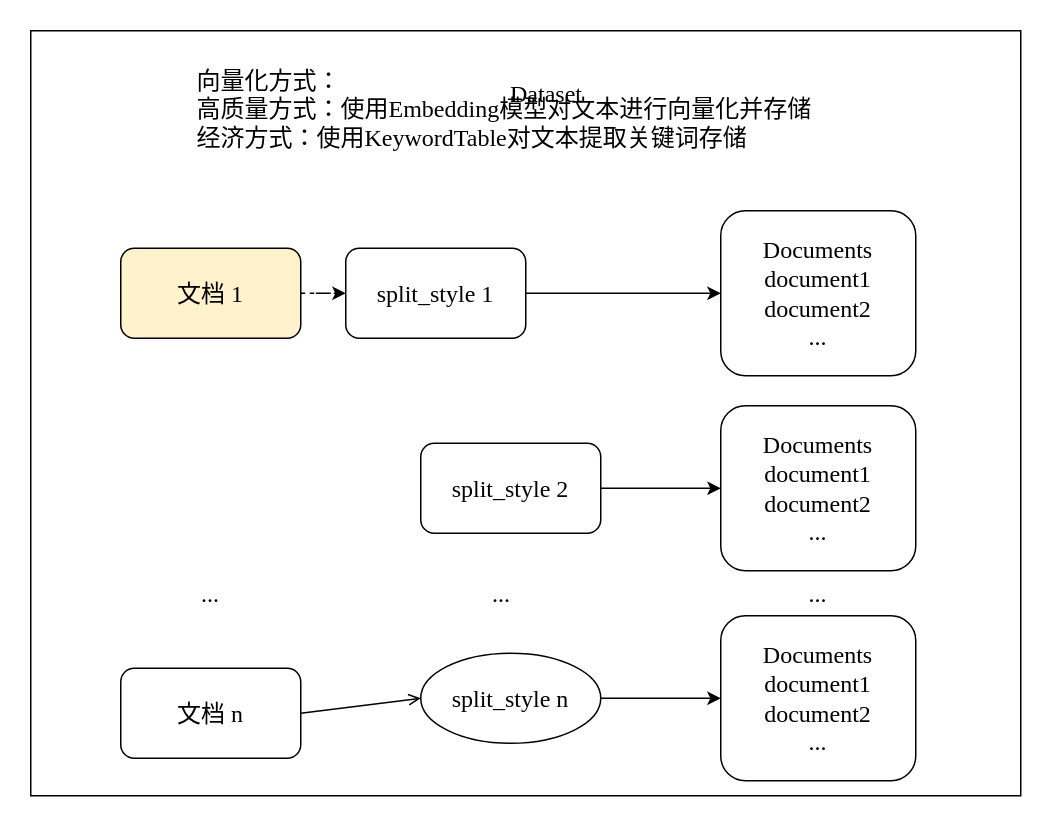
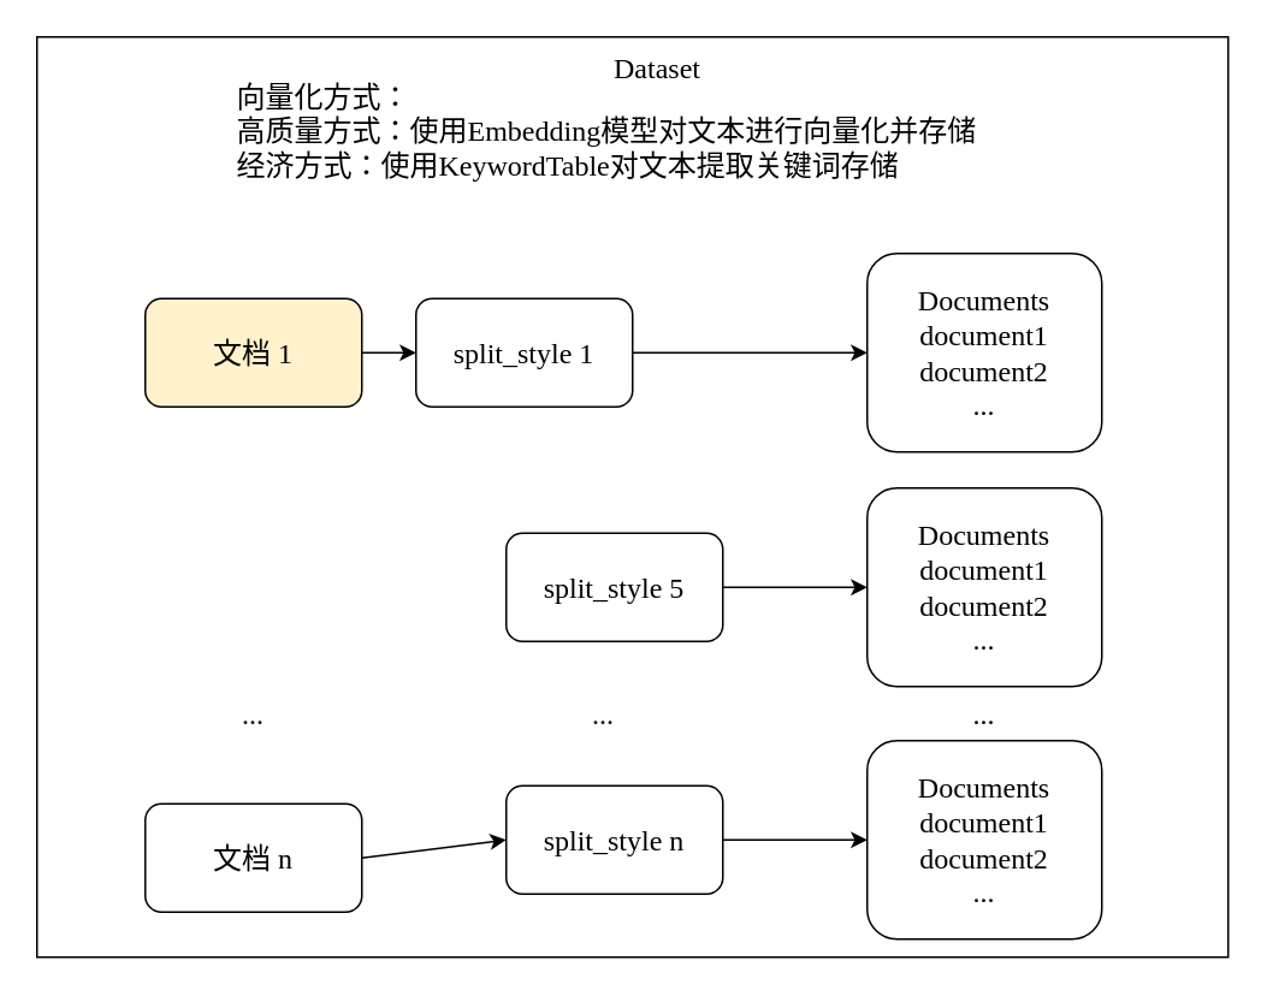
- <mxCell id="5" value="Dataset" style="text;html=1;strokeColor=none;fillColor=none;align=center;verticalAlign=middle;whiteSpace=wrap;rounded=0;fontFamily=Times New Roman;fontSize=16;container=0;" vertex="1" parent="4"><mxGeometry x="205" y="25" width="60" height="34.8" as="geometry" /></mxCell>
+ <mxCell id="5" value="Dataset" style="text;html=1;strokeColor=none;fillColor=none;align=center;verticalAlign=middle;whiteSpace=wrap;rounded=0;fontFamily=Times New Roman;fontSize=16;container=0;" vertex="1" parent="4"><mxGeometry x="205" width="60" height="34.8" as="geometry" /></mxCell>
- <mxCell id="11" value="" style="edgeStyle=orthogonalEdgeStyle;rounded=0;orthogonalLoop=1;jettySize=auto;html=1;dashed=1;" edge="1" parent="2" source="7" target="10"><mxGeometry relative="1" as="geometry" /></mxCell>
+ <mxCell id="11" value="" style="edgeStyle=orthogonalEdgeStyle;rounded=0;orthogonalLoop=1;jettySize=auto;html=1;" edge="1" parent="2" source="7" target="10"><mxGeometry relative="1" as="geometry" /></mxCell>
- <mxCell id="12" value="split_style 2" style="whiteSpace=wrap;html=1;fontSize=16;fontFamily=Times New Roman;rounded=1;" vertex="1" parent="2"><mxGeometry x="260" y="275" width="120" height="60" as="geometry" /></mxCell>
+ <mxCell id="12" value="split_style 5" style="whiteSpace=wrap;html=1;fontSize=16;fontFamily=Times New Roman;rounded=1;" vertex="1" parent="2"><mxGeometry x="260" y="275" width="120" height="60" as="geometry" /></mxCell>
- <mxCell id="13" value="split_style n" style="ellipse;whiteSpace=wrap;html=1;fontSize=16;fontFamily=Times New Roman;" vertex="1" parent="2"><mxGeometry x="260" y="415" width="120" height="60" as="geometry" /></mxCell>
+ <mxCell id="13" value="split_style n" style="whiteSpace=wrap;html=1;fontSize=16;fontFamily=Times New Roman;rounded=1;" vertex="1" parent="2"><mxGeometry x="260" y="415" width="120" height="60" as="geometry" /></mxCell>
- <mxCell id="15" value="" style="endArrow=open;html=1;rounded=0;exitX=1;exitY=0.5;exitDx=0;exitDy=0;entryX=0;entryY=0.5;entryDx=0;entryDy=0;" edge="1" parent="2" source="8" target="13"><mxGeometry width="50" height="50" relative="1" as="geometry"><mxPoint x="190" y="389.47" as="sourcePoint" /><mxPoint x="270" y="389.47" as="targetPoint" /></mxGeometry></mxCell>
+ <mxCell id="15" value="" style="endArrow=classic;html=1;rounded=0;exitX=1;exitY=0.5;exitDx=0;exitDy=0;entryX=0;entryY=0.5;entryDx=0;entryDy=0;" edge="1" parent="2" source="8" target="13"><mxGeometry width="50" height="50" relative="1" as="geometry"><mxPoint x="190" y="389.47" as="sourcePoint" /><mxPoint x="270" y="389.47" as="targetPoint" /></mxGeometry></mxCell>
